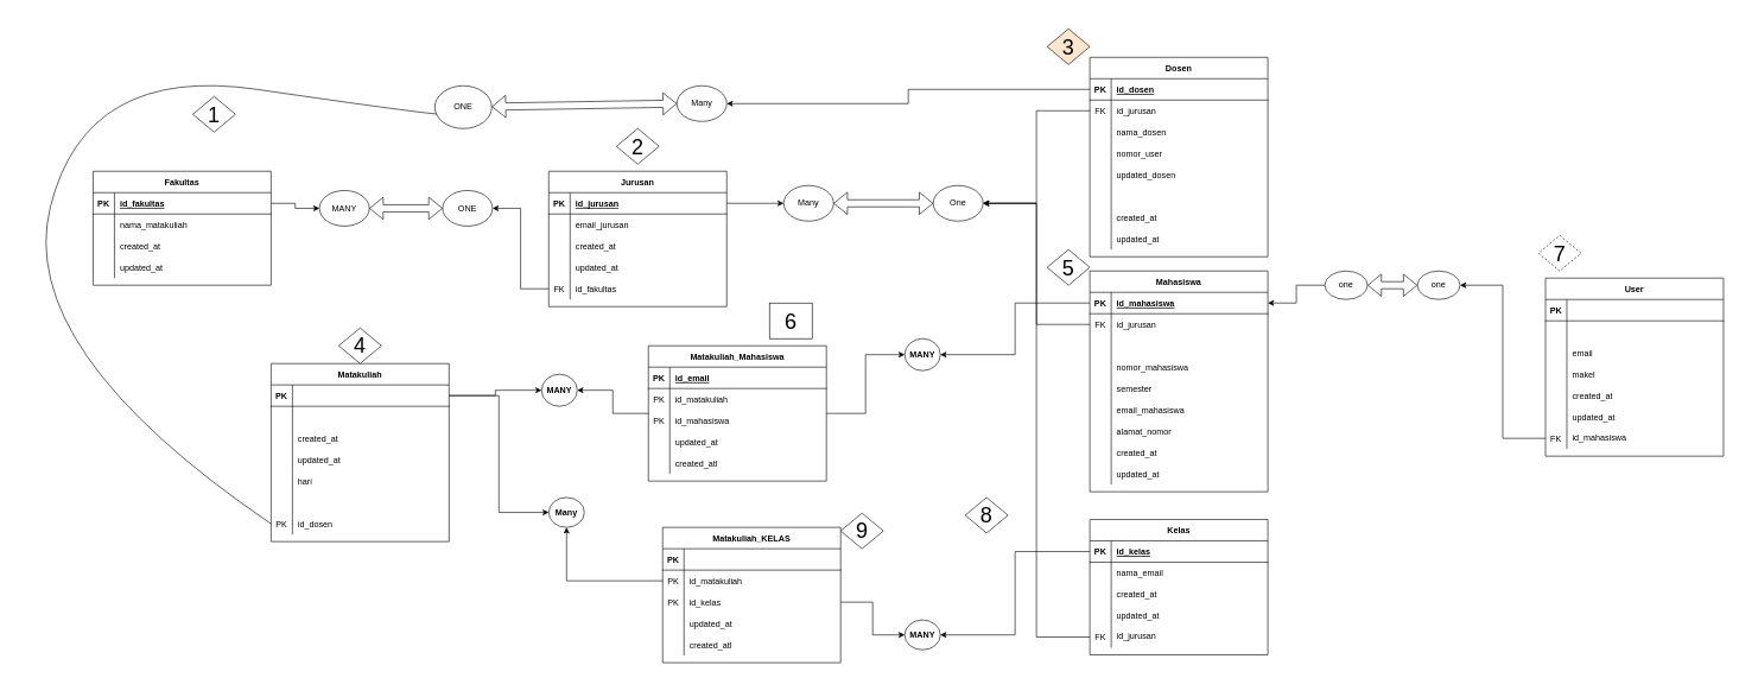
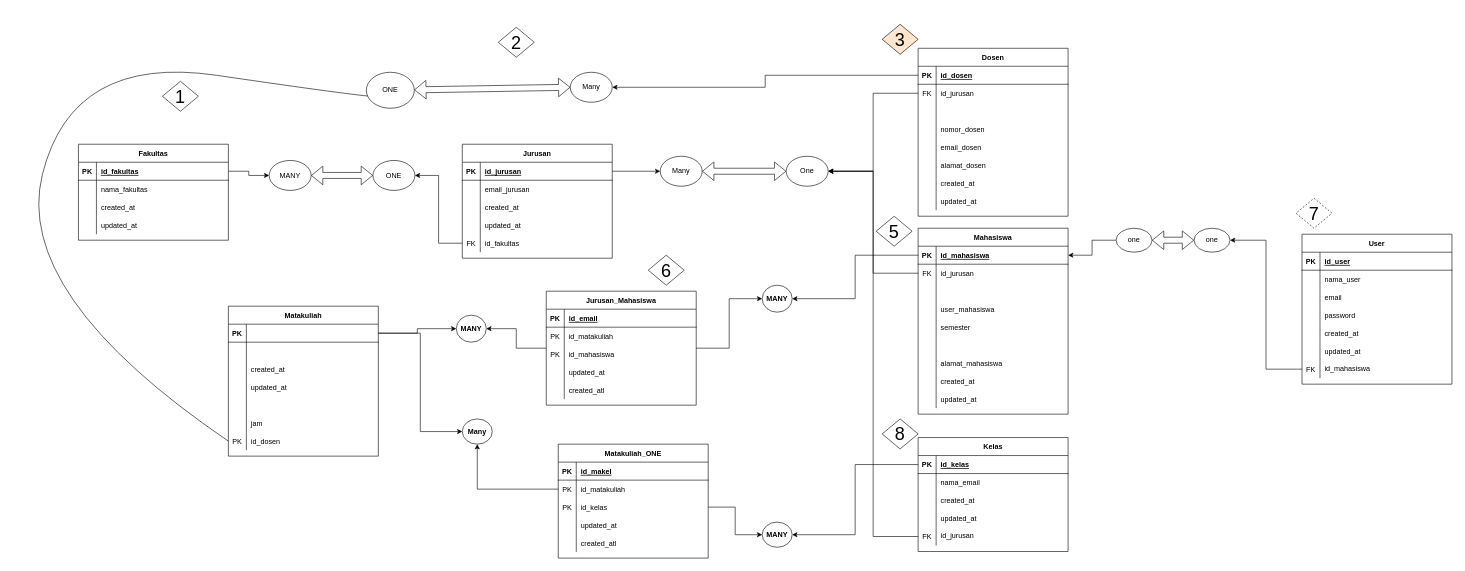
- <mxCell id="11" value="nama_dosen" style="shape=partialRectangle;overflow=hidden;connectable=0;fillColor=none;top=0;left=0;bottom=0;right=0;align=left;spacingLeft=6;" parent="9" vertex="1"><mxGeometry x="30" width="220" height="30" as="geometry"><mxRectangle width="220" height="30" as="alternateBounds" /></mxGeometry></mxCell>
- <mxCell id="209" value="2" style="rhombus;whiteSpace=wrap;html=1;fontSize=30;" vertex="1" parent="1"><mxGeometry x="865" y="180" width="60" height="50" as="geometry" /></mxCell>
+ <mxCell id="209" value="2" style="rhombus;whiteSpace=wrap;html=1;fontSize=30;" vertex="1" parent="1"><mxGeometry x="830" y="45" width="60" height="50" as="geometry" /></mxCell>
- <mxCell id="14" value="nomor_user" style="shape=partialRectangle;overflow=hidden;connectable=0;fillColor=none;top=0;left=0;bottom=0;right=0;align=left;spacingLeft=6;" parent="12" vertex="1"><mxGeometry x="30" width="220" height="30" as="geometry"><mxRectangle width="220" height="30" as="alternateBounds" /></mxGeometry></mxCell>
+ <mxCell id="14" value="nomor_dosen" style="shape=partialRectangle;overflow=hidden;connectable=0;fillColor=none;top=0;left=0;bottom=0;right=0;align=left;spacingLeft=6;" parent="12" vertex="1"><mxGeometry x="30" width="220" height="30" as="geometry"><mxRectangle width="220" height="30" as="alternateBounds" /></mxGeometry></mxCell>
- <mxCell id="17" value="updated_dosen" style="shape=partialRectangle;overflow=hidden;connectable=0;fillColor=none;top=0;left=0;bottom=0;right=0;align=left;spacingLeft=6;" parent="15" vertex="1"><mxGeometry x="30" width="220" height="30" as="geometry"><mxRectangle width="220" height="30" as="alternateBounds" /></mxGeometry></mxCell>
+ <mxCell id="17" value="email_dosen" style="shape=partialRectangle;overflow=hidden;connectable=0;fillColor=none;top=0;left=0;bottom=0;right=0;align=left;spacingLeft=6;" parent="15" vertex="1"><mxGeometry x="30" width="220" height="30" as="geometry"><mxRectangle width="220" height="30" as="alternateBounds" /></mxGeometry></mxCell>
+ <mxCell id="20" value="alamat_dosen" style="shape=partialRectangle;overflow=hidden;connectable=0;fillColor=none;top=0;left=0;bottom=0;right=0;align=left;spacingLeft=6;" parent="18" vertex="1"><mxGeometry x="30" width="220" height="30" as="geometry"><mxRectangle width="220" height="30" as="alternateBounds" /></mxGeometry></mxCell>
- <mxCell id="82" value="nama_matakuliah" style="shape=partialRectangle;overflow=hidden;connectable=0;fillColor=none;top=0;left=0;bottom=0;right=0;align=left;spacingLeft=6;" parent="80" vertex="1"><mxGeometry x="30" width="220" height="30" as="geometry"><mxRectangle width="220" height="30" as="alternateBounds" /></mxGeometry></mxCell>
+ <mxCell id="82" value="nama_fakultas" style="shape=partialRectangle;overflow=hidden;connectable=0;fillColor=none;top=0;left=0;bottom=0;right=0;align=left;spacingLeft=6;" parent="80" vertex="1"><mxGeometry x="30" width="220" height="30" as="geometry"><mxRectangle width="220" height="30" as="alternateBounds" /></mxGeometry></mxCell>
- <mxCell id="212" value="5" style="rhombus;whiteSpace=wrap;html=1;fontSize=30;" vertex="1" parent="1"><mxGeometry x="1470" y="350" width="60" height="50" as="geometry" /></mxCell>
+ <mxCell id="212" value="5" style="rhombus;whiteSpace=wrap;html=1;fontSize=30;" vertex="1" parent="1"><mxGeometry x="1460" y="360" width="60" height="50" as="geometry" /></mxCell>
+ <mxCell id="184" value="id_user" style="shape=partialRectangle;overflow=hidden;connectable=0;fillColor=none;top=0;left=0;bottom=0;right=0;align=left;spacingLeft=6;fontStyle=5;" parent="182" vertex="1"><mxGeometry x="30" width="220" height="30" as="geometry"><mxRectangle width="220" height="30" as="alternateBounds" /></mxGeometry></mxCell>
- <mxCell id="213" value="6" style="whiteSpace=wrap;html=1;fontSize=30;rounded=0;" vertex="1" parent="1"><mxGeometry x="1080" y="425" width="60" height="50" as="geometry" /></mxCell>
+ <mxCell id="213" value="6" style="rhombus;whiteSpace=wrap;html=1;fontSize=30;" vertex="1" parent="1"><mxGeometry x="1080" y="425" width="60" height="50" as="geometry" /></mxCell>
+ <mxCell id="187" value="nama_user" style="shape=partialRectangle;overflow=hidden;connectable=0;fillColor=none;top=0;left=0;bottom=0;right=0;align=left;spacingLeft=6;" parent="185" vertex="1"><mxGeometry x="30" width="220" height="30" as="geometry"><mxRectangle width="220" height="30" as="alternateBounds" /></mxGeometry></mxCell>
- <mxCell id="211" value="4" style="rhombus;whiteSpace=wrap;html=1;fontSize=30;" vertex="1" parent="1"><mxGeometry x="475" y="460" width="60" height="50" as="geometry" /></mxCell>
- <mxCell id="132" value="Matakuliah_Mahasiswa" style="shape=table;startSize=30;container=1;collapsible=1;childLayout=tableLayout;fixedRows=1;rowLines=0;fontStyle=1;align=center;resizeLast=1;" parent="1" vertex="1"><mxGeometry x="910" y="485" width="250" height="190" as="geometry" /></mxCell>
+ <mxCell id="132" value="Jurusan_Mahasiswa" style="shape=table;startSize=30;container=1;collapsible=1;childLayout=tableLayout;fixedRows=1;rowLines=0;fontStyle=1;align=center;resizeLast=1;" parent="1" vertex="1"><mxGeometry x="910" y="485" width="250" height="190" as="geometry" /></mxCell>
- <mxCell id="38" value="nomor_mahasiswa" style="shape=partialRectangle;overflow=hidden;connectable=0;fillColor=none;top=0;left=0;bottom=0;right=0;align=left;spacingLeft=6;" parent="36" vertex="1"><mxGeometry x="30" width="220" height="30" as="geometry"><mxRectangle width="220" height="30" as="alternateBounds" /></mxGeometry></mxCell>
+ <mxCell id="38" value="user_mahasiswa" style="shape=partialRectangle;overflow=hidden;connectable=0;fillColor=none;top=0;left=0;bottom=0;right=0;align=left;spacingLeft=6;" parent="36" vertex="1"><mxGeometry x="30" width="220" height="30" as="geometry"><mxRectangle width="220" height="30" as="alternateBounds" /></mxGeometry></mxCell>
- <mxCell id="193" value="makel" style="shape=partialRectangle;overflow=hidden;connectable=0;fillColor=none;top=0;left=0;bottom=0;right=0;align=left;spacingLeft=6;" parent="191" vertex="1"><mxGeometry x="30" width="220" height="30" as="geometry"><mxRectangle width="220" height="30" as="alternateBounds" /></mxGeometry></mxCell>
+ <mxCell id="193" value="password" style="shape=partialRectangle;overflow=hidden;connectable=0;fillColor=none;top=0;left=0;bottom=0;right=0;align=left;spacingLeft=6;" parent="191" vertex="1"><mxGeometry x="30" width="220" height="30" as="geometry"><mxRectangle width="220" height="30" as="alternateBounds" /></mxGeometry></mxCell>
- <mxCell id="44" value="email_mahasiswa" style="shape=partialRectangle;overflow=hidden;connectable=0;fillColor=none;top=0;left=0;bottom=0;right=0;align=left;spacingLeft=6;" parent="42" vertex="1"><mxGeometry x="30" width="220" height="30" as="geometry"><mxRectangle width="220" height="30" as="alternateBounds" /></mxGeometry></mxCell>
- <mxCell id="47" value="alamat_nomor" style="shape=partialRectangle;overflow=hidden;connectable=0;fillColor=none;top=0;left=0;bottom=0;right=0;align=left;spacingLeft=6;" parent="45" vertex="1"><mxGeometry x="30" width="220" height="30" as="geometry"><mxRectangle width="220" height="30" as="alternateBounds" /></mxGeometry></mxCell>
+ <mxCell id="47" value="alamat_mahasiswa" style="shape=partialRectangle;overflow=hidden;connectable=0;fillColor=none;top=0;left=0;bottom=0;right=0;align=left;spacingLeft=6;" parent="45" vertex="1"><mxGeometry x="30" width="220" height="30" as="geometry"><mxRectangle width="220" height="30" as="alternateBounds" /></mxGeometry></mxCell>
- <mxCell id="122" value="hari" style="shape=partialRectangle;overflow=hidden;connectable=0;fillColor=none;top=0;left=0;bottom=0;right=0;align=left;spacingLeft=6;" parent="120" vertex="1"><mxGeometry x="30" width="220" height="30" as="geometry"><mxRectangle width="220" height="30" as="alternateBounds" /></mxGeometry></mxCell>
+ <mxCell id="125" value="jam" style="shape=partialRectangle;overflow=hidden;connectable=0;fillColor=none;top=0;left=0;bottom=0;right=0;align=left;spacingLeft=6;" parent="123" vertex="1"><mxGeometry x="30" width="220" height="30" as="geometry"><mxRectangle width="220" height="30" as="alternateBounds" /></mxGeometry></mxCell>
- <mxCell id="215" value="8" style="rhombus;whiteSpace=wrap;html=1;fontSize=30;" vertex="1" parent="1"><mxGeometry x="1355" y="698" width="60" height="50" as="geometry" /></mxCell>
+ <mxCell id="215" value="8" style="rhombus;whiteSpace=wrap;html=1;fontSize=30;" vertex="1" parent="1"><mxGeometry x="1470" y="698" width="60" height="50" as="geometry" /></mxCell>
- <mxCell id="216" value="9" style="rhombus;whiteSpace=wrap;html=1;fontSize=30;" vertex="1" parent="1"><mxGeometry x="1180" y="720" width="60" height="50" as="geometry" /></mxCell>
- <mxCell id="154" value="Matakuliah_KELAS" style="shape=table;startSize=30;container=1;collapsible=1;childLayout=tableLayout;fixedRows=1;rowLines=0;fontStyle=1;align=center;resizeLast=1;" parent="1" vertex="1"><mxGeometry x="930" y="740" width="250" height="190" as="geometry" /></mxCell>
+ <mxCell id="154" value="Matakuliah_ONE" style="shape=table;startSize=30;container=1;collapsible=1;childLayout=tableLayout;fixedRows=1;rowLines=0;fontStyle=1;align=center;resizeLast=1;" parent="1" vertex="1"><mxGeometry x="930" y="740" width="250" height="190" as="geometry" /></mxCell>
+ <mxCell id="157" value="id_makel" style="shape=partialRectangle;overflow=hidden;connectable=0;fillColor=none;top=0;left=0;bottom=0;right=0;align=left;spacingLeft=6;fontStyle=5;" parent="155" vertex="1"><mxGeometry x="30" width="220" height="30" as="geometry"><mxRectangle width="220" height="30" as="alternateBounds" /></mxGeometry></mxCell>
